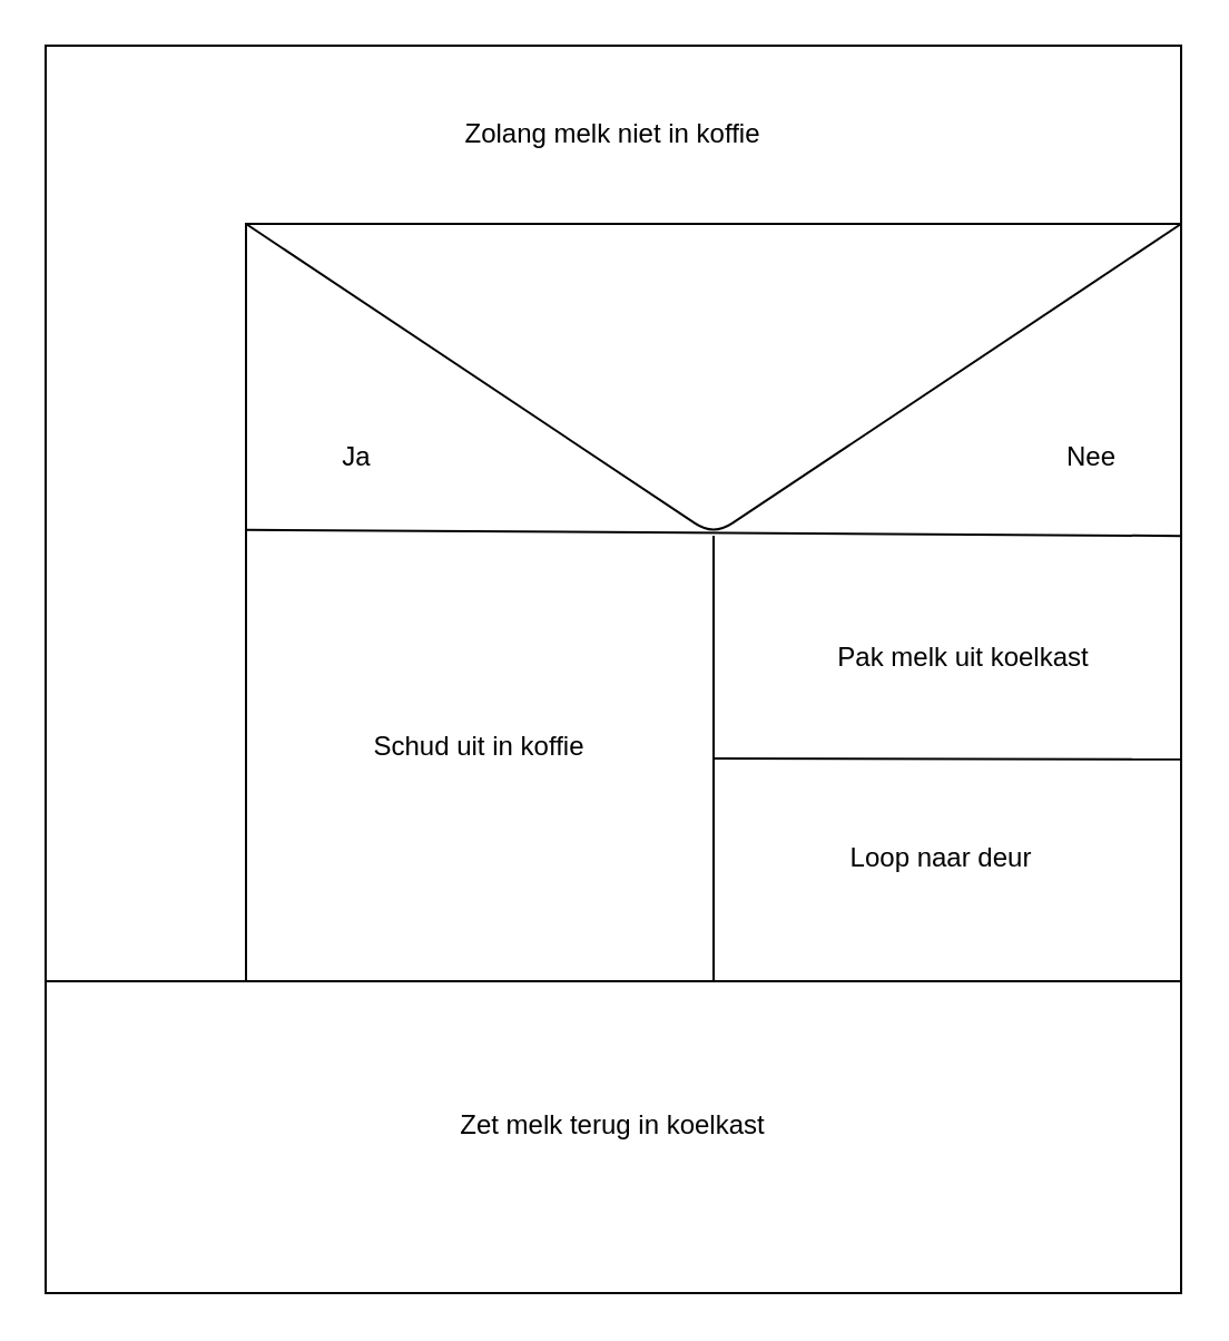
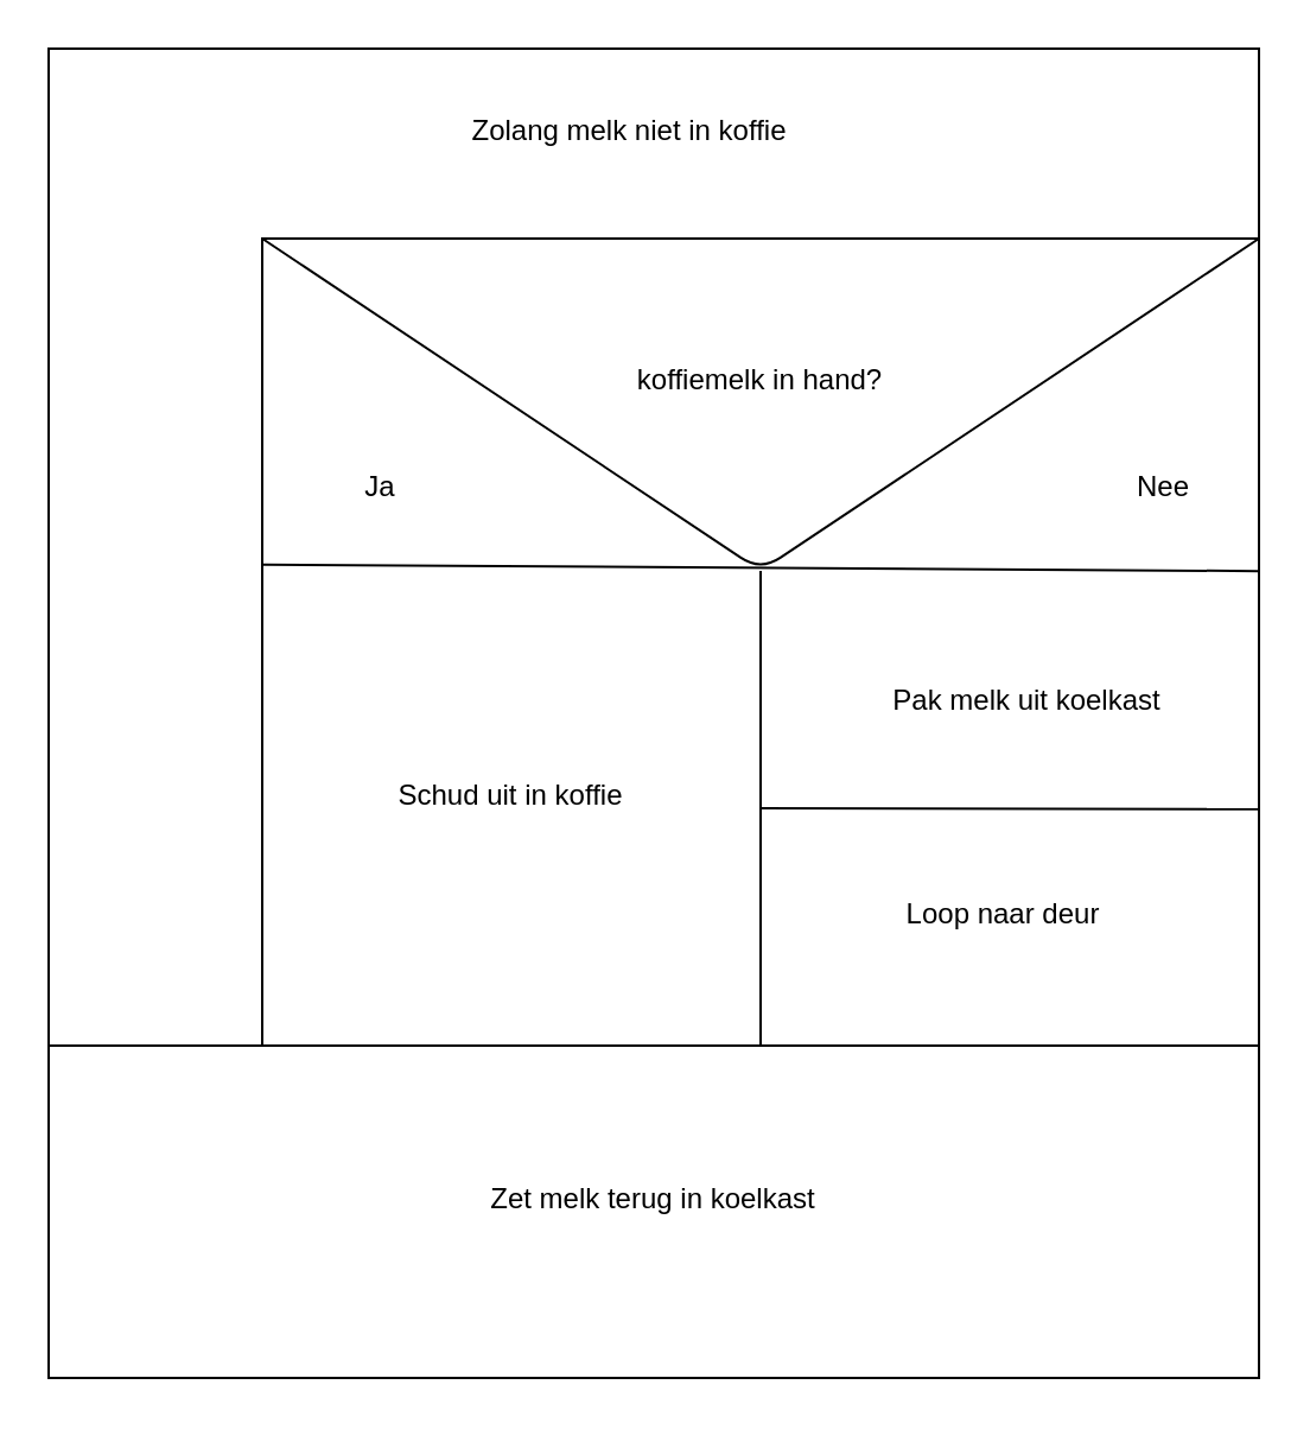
- <mxCell id="10" value="Zolang melk niet in koffie" style="text;html=1;strokeColor=none;fillColor=none;align=center;verticalAlign=middle;whiteSpace=wrap;rounded=0;" vertex="1" parent="1"><mxGeometry x="130" y="40" width="290" height="40" as="geometry" /></mxCell>
+ <mxCell id="10" value="Zolang melk niet in koffie" style="text;html=1;strokeColor=none;fillColor=none;align=center;verticalAlign=middle;whiteSpace=wrap;rounded=0;" vertex="1" parent="1"><mxGeometry x="120" y="35" width="290" height="40" as="geometry" /></mxCell>
+ <mxCell id="6" value="koffiemelk in hand?" style="text;html=1;strokeColor=none;fillColor=none;align=center;verticalAlign=middle;whiteSpace=wrap;rounded=0;" vertex="1" parent="1"><mxGeometry x="230" y="140" width="180" height="40" as="geometry" /></mxCell>
